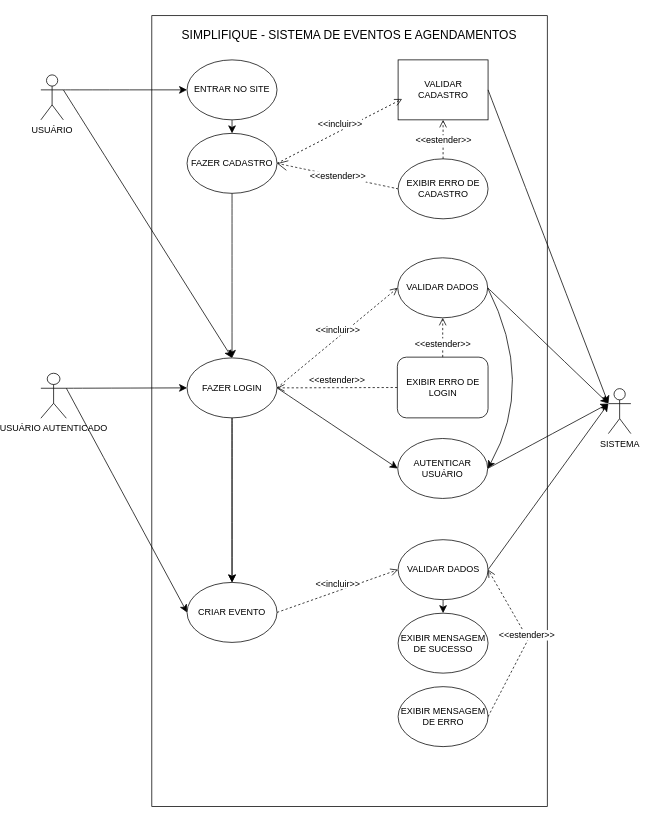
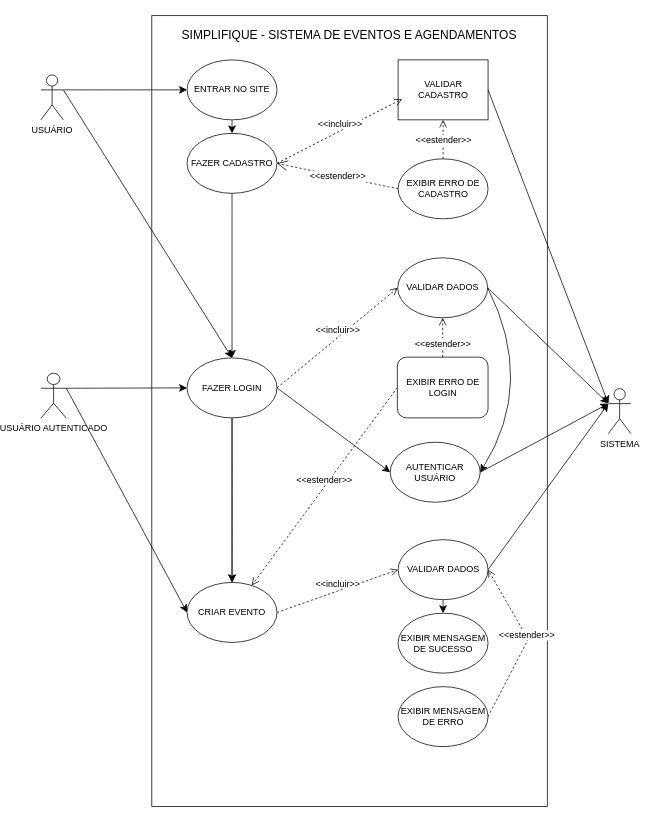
- <mxCell id="25" value="&amp;lt;&amp;lt;estender&amp;gt;&amp;gt;" style="html=1;verticalAlign=bottom;endArrow=open;dashed=1;endSize=8;curved=0;rounded=0;fontSize=12;exitX=0;exitY=0.5;exitDx=0;exitDy=0;entryX=1;entryY=0.5;entryDx=0;entryDy=0;" edge="1" parent="1" source="28" target="24"><mxGeometry x="0.005" relative="1" as="geometry"><mxPoint x="403" y="423" as="sourcePoint" /><mxPoint x="335" y="469" as="targetPoint" /><mxPoint as="offset" /></mxGeometry></mxCell>
+ <mxCell id="25" value="&amp;lt;&amp;lt;estender&amp;gt;&amp;gt;" style="html=1;verticalAlign=bottom;endArrow=open;dashed=1;endSize=8;curved=0;rounded=0;fontSize=12;exitX=0;exitY=0.5;exitDx=0;exitDy=0;" edge="1" parent="1" source="28" target="35"><mxGeometry x="0.005" relative="1" as="geometry"><mxPoint x="403" y="423" as="sourcePoint" /><mxPoint x="335" y="469" as="targetPoint" /><mxPoint as="offset" /></mxGeometry></mxCell>
- <mxCell id="29" value="AUTENTICAR USUÁRIO" style="ellipse;whiteSpace=wrap;html=1;" vertex="1" parent="1"><mxGeometry x="496" y="584" width="120" height="80" as="geometry" /></mxCell>
+ <mxCell id="29" value="AUTENTICAR USUÁRIO" style="ellipse;whiteSpace=wrap;html=1;" vertex="1" parent="1"><mxGeometry x="486" y="589" width="120" height="80" as="geometry" /></mxCell>
